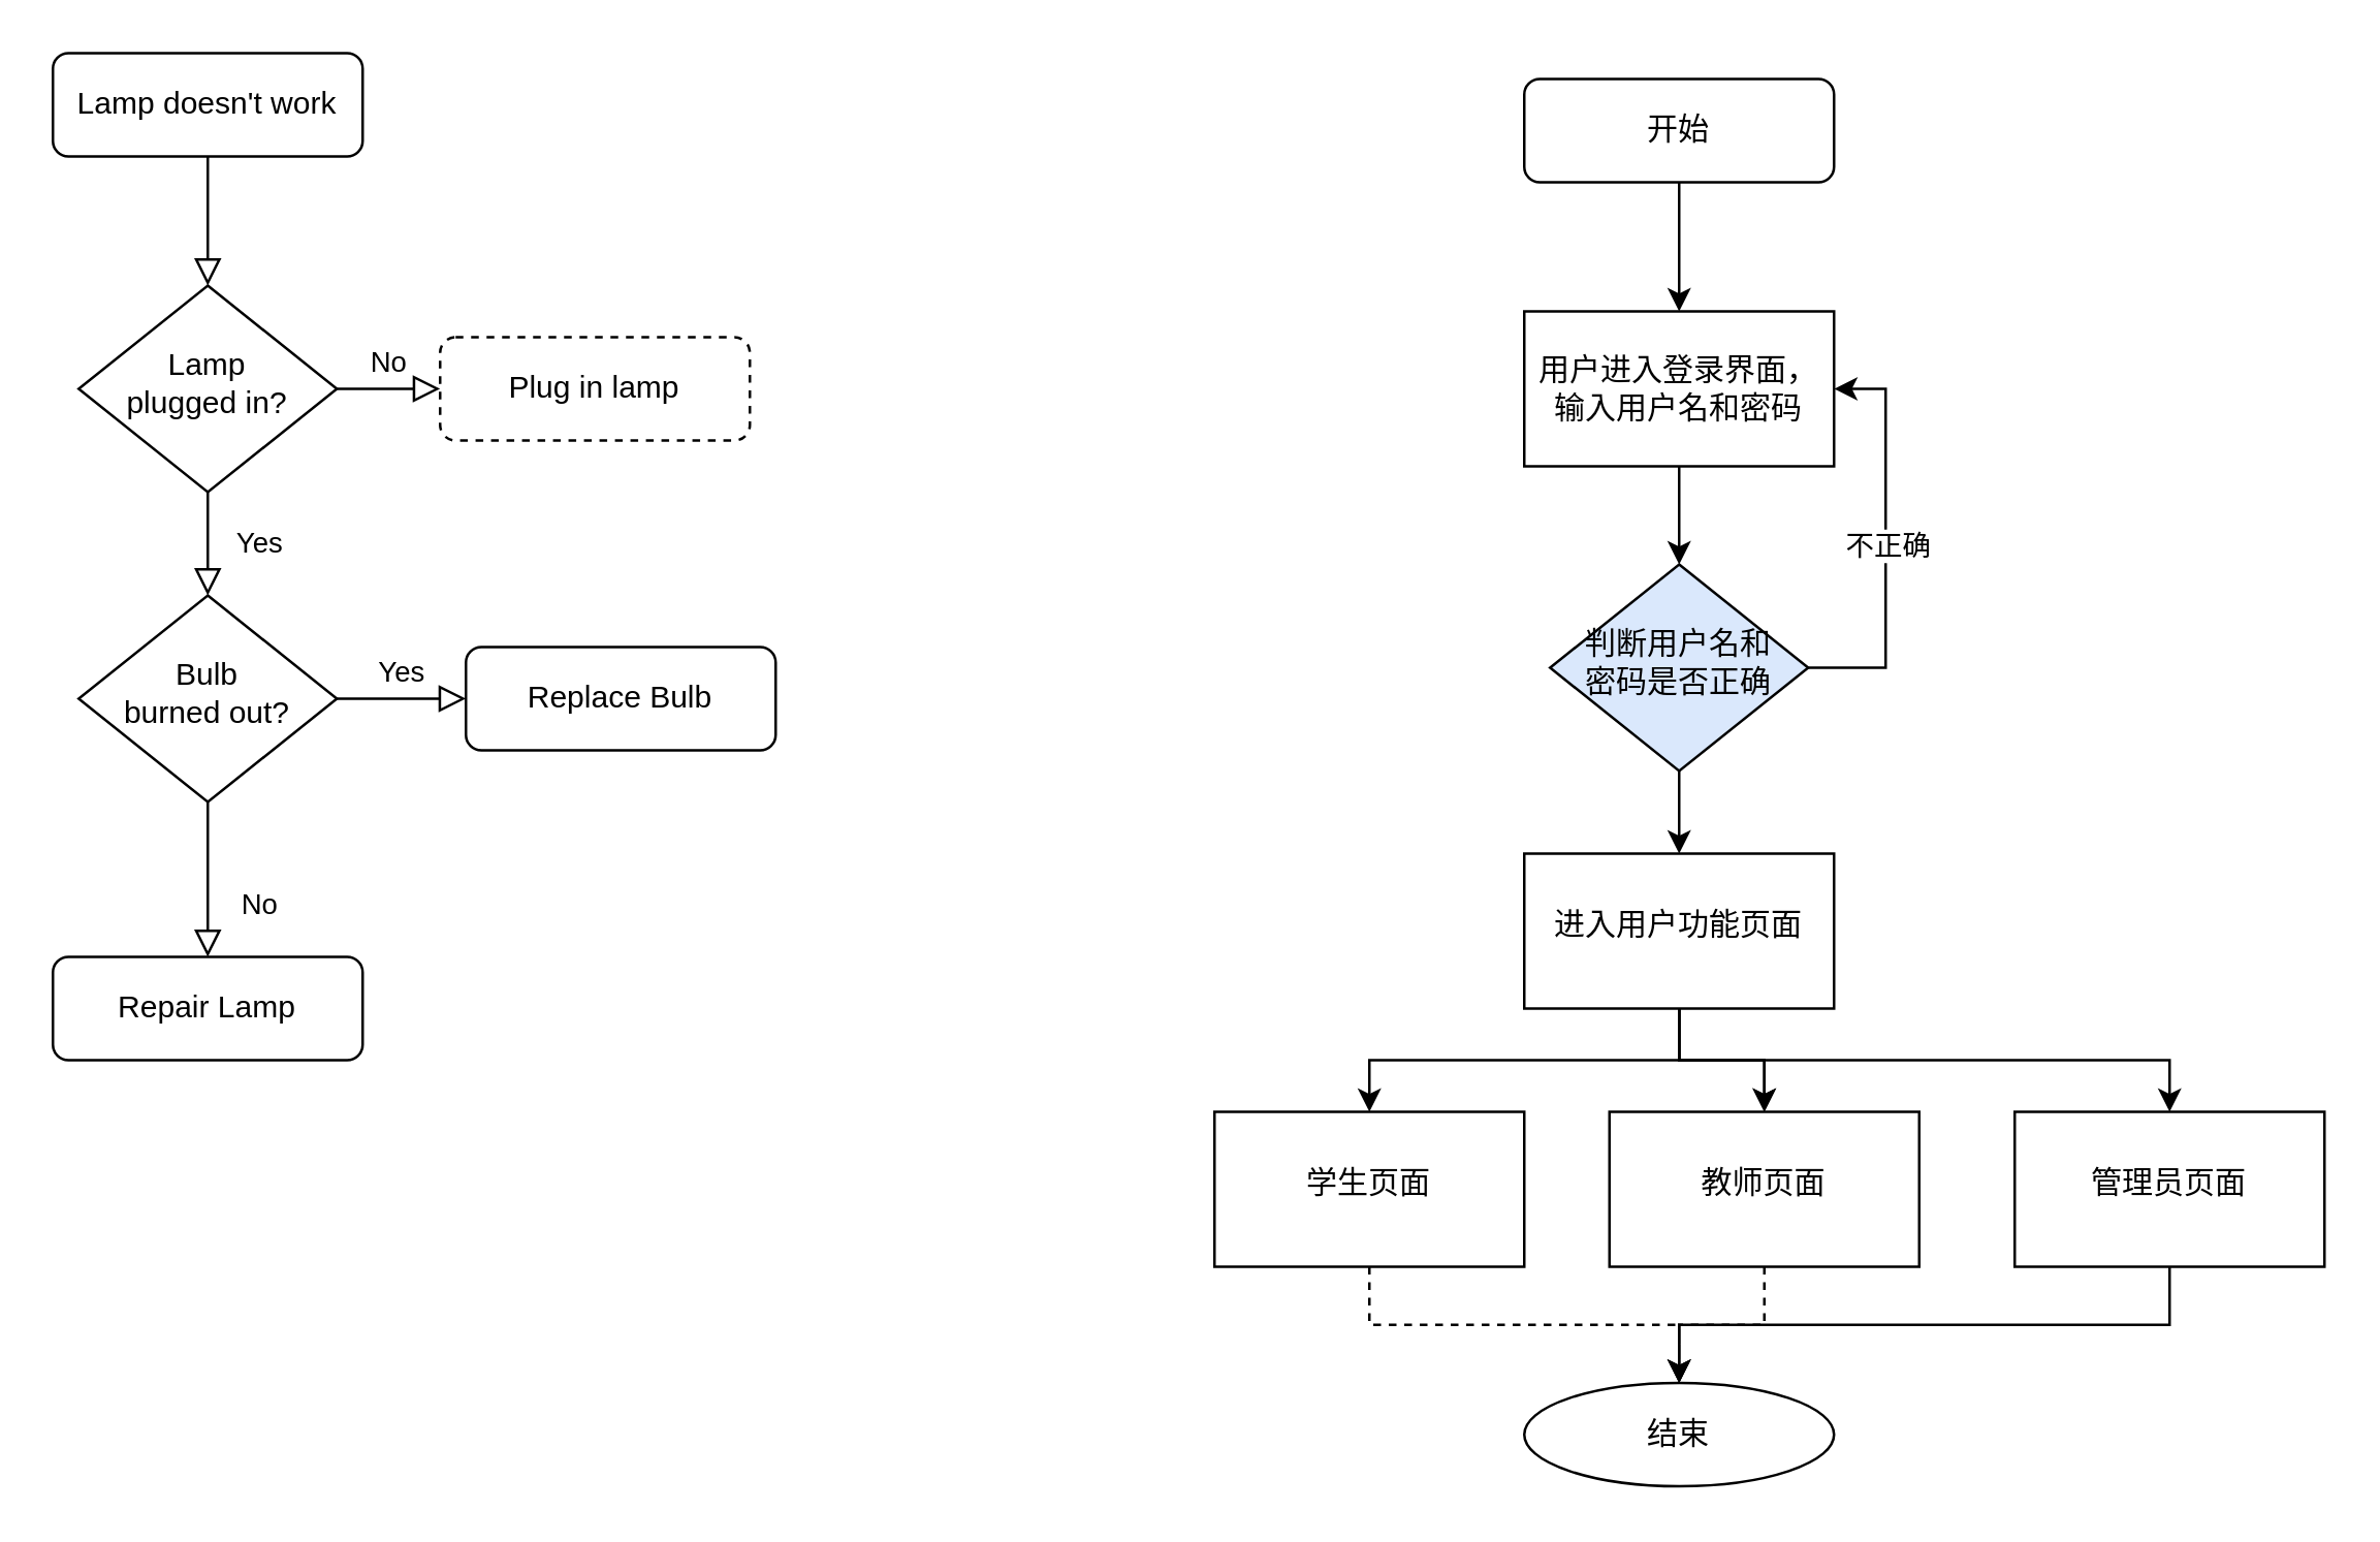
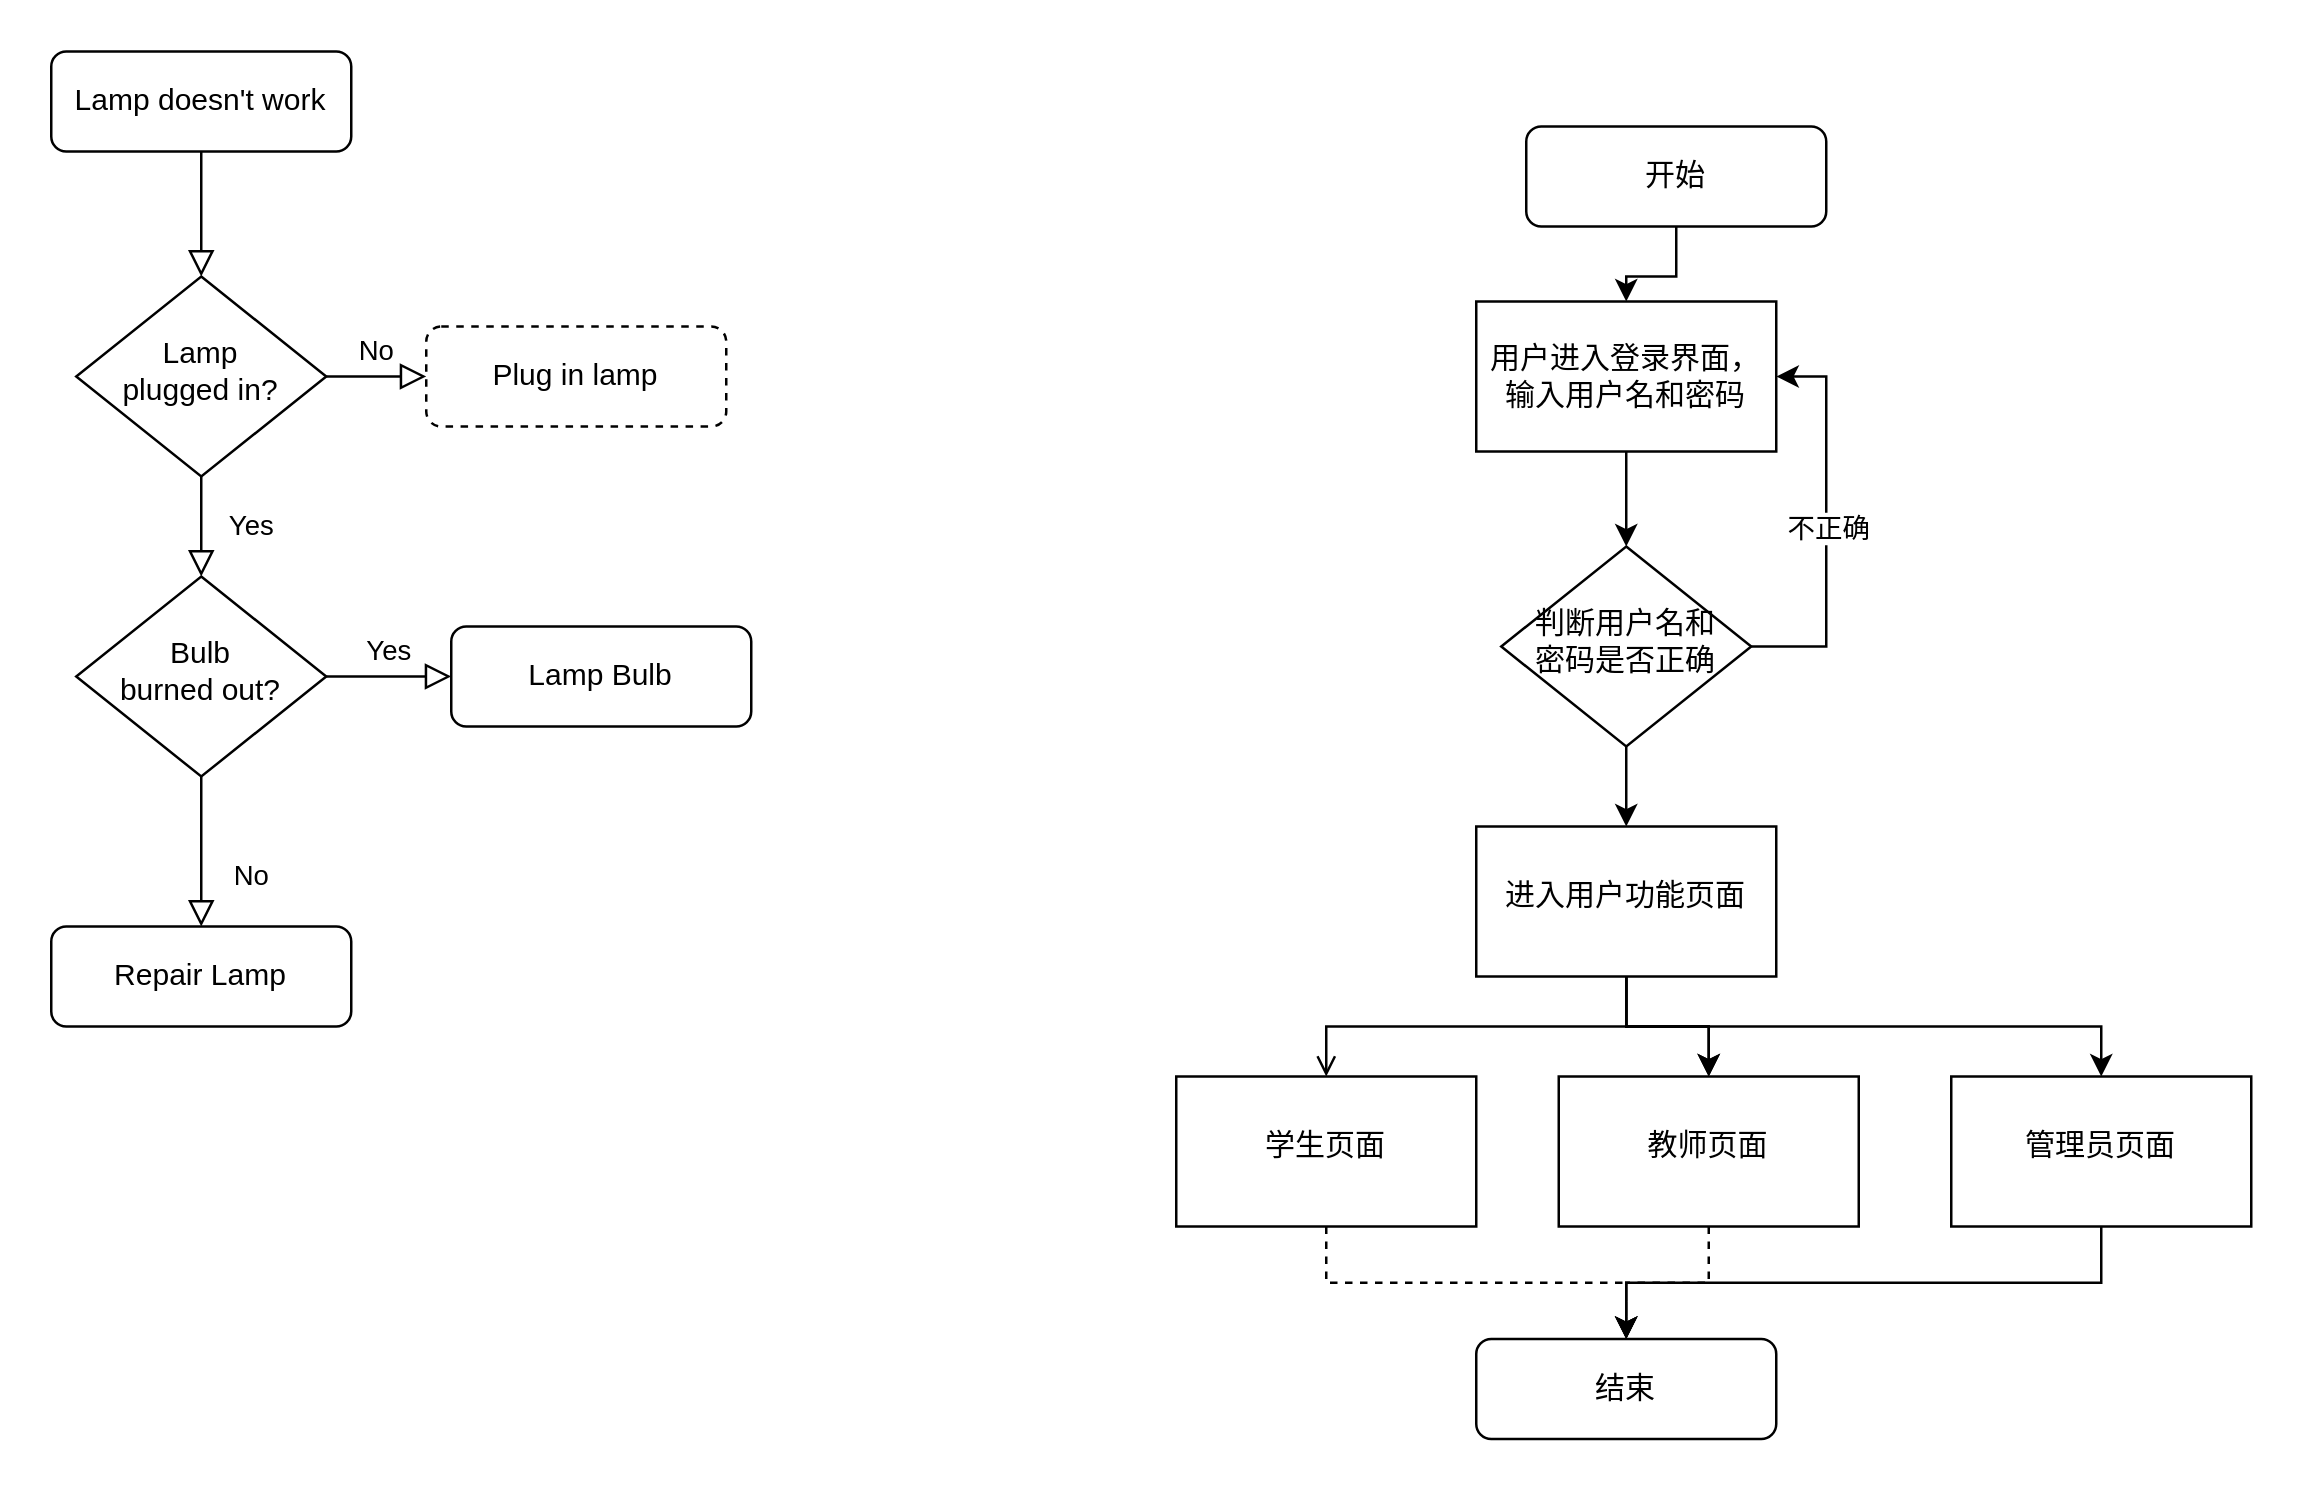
- <mxCell id="14" value="开始" style="rounded=1;whiteSpace=wrap;html=1;fontSize=12;glass=0;strokeWidth=1;shadow=0;" parent="13" vertex="1"><mxGeometry x="120" width="120" height="40" as="geometry" /></mxCell>
+ <mxCell id="14" value="开始" style="rounded=1;whiteSpace=wrap;html=1;fontSize=12;glass=0;strokeWidth=1;shadow=0;" parent="13" vertex="1"><mxGeometry x="140" y="20" width="120" height="40" as="geometry" /></mxCell>
- <mxCell id="15" value="判断用户名和&lt;br&gt;密码是否正确" style="rhombus;whiteSpace=wrap;html=1;shadow=0;fontFamily=Helvetica;fontSize=12;align=center;strokeWidth=1;spacing=6;spacingTop=-4;fillColor=#dae8fc;" parent="13" vertex="1"><mxGeometry x="130" y="188" width="100" height="80" as="geometry" /></mxCell>
+ <mxCell id="15" value="判断用户名和&lt;br&gt;密码是否正确" style="rhombus;whiteSpace=wrap;html=1;shadow=0;fontFamily=Helvetica;fontSize=12;align=center;strokeWidth=1;spacing=6;spacingTop=-4;" parent="13" vertex="1"><mxGeometry x="130" y="188" width="100" height="80" as="geometry" /></mxCell>
- <mxCell id="12" value="Replace Bulb" style="rounded=1;whiteSpace=wrap;html=1;fontSize=12;glass=0;strokeWidth=1;shadow=0;" parent="1" vertex="1"><mxGeometry x="180" y="250" width="120" height="40" as="geometry" /></mxCell>
+ <mxCell id="12" value="Lamp Bulb" style="rounded=1;whiteSpace=wrap;html=1;fontSize=12;glass=0;strokeWidth=1;shadow=0;" parent="1" vertex="1"><mxGeometry x="180" y="250" width="120" height="40" as="geometry" /></mxCell>
- <mxCell id="24" value="" style="edgeStyle=orthogonalEdgeStyle;rounded=0;orthogonalLoop=1;jettySize=auto;html=1;" parent="13" source="21" target="23" edge="1"><mxGeometry relative="1" as="geometry" /></mxCell>
+ <mxCell id="24" value="" style="edgeStyle=orthogonalEdgeStyle;rounded=0;orthogonalLoop=1;jettySize=auto;html=1;endArrow=open;" parent="13" source="21" target="23" edge="1"><mxGeometry relative="1" as="geometry" /></mxCell>
- <mxCell id="30" value="结束" style="ellipse;whiteSpace=wrap;html=1;fontSize=12;glass=0;strokeWidth=1;shadow=0;" parent="13" vertex="1"><mxGeometry x="120" y="505" width="120" height="40" as="geometry" /></mxCell>
+ <mxCell id="30" value="结束" style="rounded=1;whiteSpace=wrap;html=1;fontSize=12;glass=0;strokeWidth=1;shadow=0;" parent="13" vertex="1"><mxGeometry x="120" y="505" width="120" height="40" as="geometry" /></mxCell>
